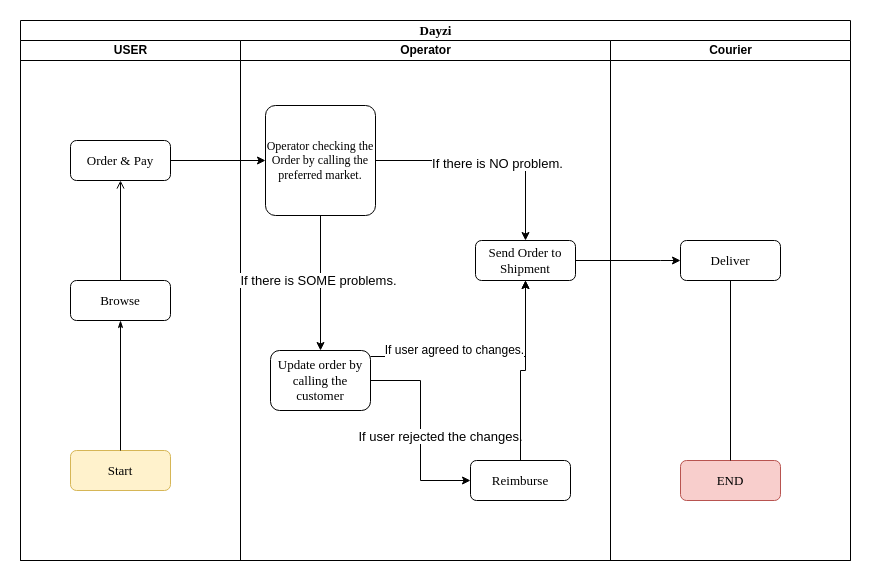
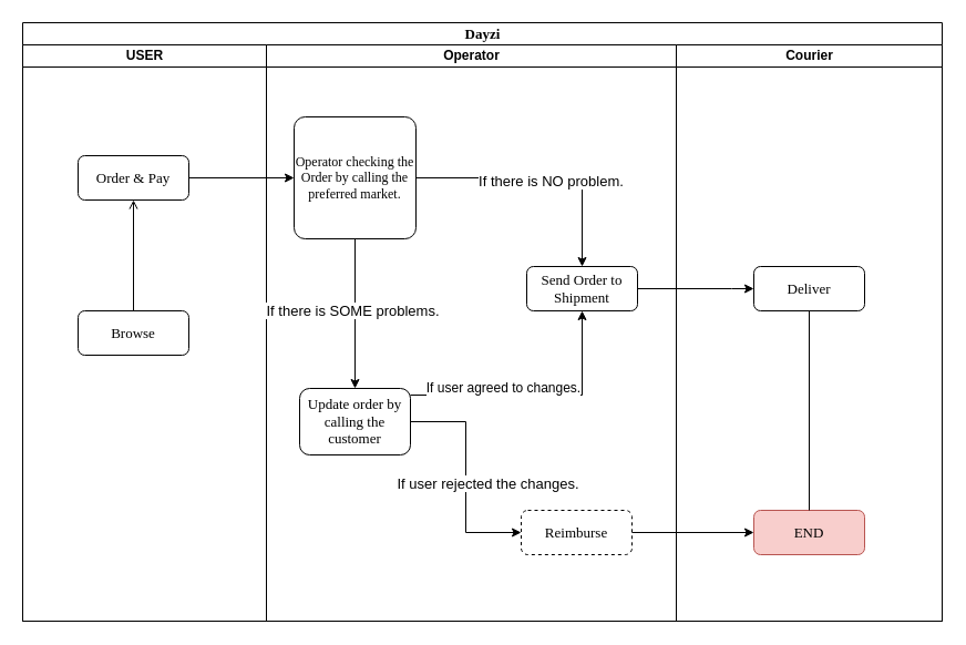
- <mxCell id="7" style="edgeStyle=orthogonalEdgeStyle;rounded=1;html=1;labelBackgroundColor=none;startArrow=none;startFill=0;startSize=5;endArrow=classicThin;endFill=1;endSize=5;jettySize=auto;orthogonalLoop=1;strokeColor=#000000;strokeWidth=1;fontFamily=Verdana;fontSize=8;fontColor=#000000;" edge="1" parent="4" source="5" target="6"><mxGeometry relative="1" as="geometry" /></mxCell>
- <mxCell id="28" style="edgeStyle=orthogonalEdgeStyle;rounded=0;orthogonalLoop=1;jettySize=auto;html=1;" edge="1" parent="2" source="19" target="16"><mxGeometry relative="1" as="geometry" /></mxCell>
+ <mxCell id="28" style="edgeStyle=orthogonalEdgeStyle;rounded=0;orthogonalLoop=1;jettySize=auto;html=1;entryX=0;entryY=0.5;entryDx=0;entryDy=0;" edge="1" parent="2" source="19" target="24"><mxGeometry relative="1" as="geometry" /></mxCell>
- <mxCell id="5" value="Start" style="rounded=1;whiteSpace=wrap;html=1;shadow=0;labelBackgroundColor=none;strokeColor=#d6b656;strokeWidth=1;fillColor=#fff2cc;fontFamily=Verdana;fontSize=13;align=center;" vertex="1" parent="4"><mxGeometry x="50" y="410" width="100" height="40" as="geometry" /></mxCell>
- <mxCell id="19" value="&lt;span style=&quot;font-size: 13px&quot;&gt;Reimburse&lt;/span&gt;" style="rounded=1;whiteSpace=wrap;html=1;shadow=0;labelBackgroundColor=none;strokeColor=#000000;strokeWidth=1;fillColor=#ffffff;fontFamily=Verdana;fontSize=8;fontColor=#000000;align=center;" vertex="1" parent="10"><mxGeometry x="230" y="420" width="100" height="40" as="geometry" /></mxCell>
+ <mxCell id="19" value="&lt;span style=&quot;font-size: 13px&quot;&gt;Reimburse&lt;/span&gt;" style="rounded=1;whiteSpace=wrap;html=1;shadow=0;labelBackgroundColor=none;strokeColor=#000000;strokeWidth=1;fillColor=#ffffff;fontFamily=Verdana;fontSize=8;fontColor=#000000;align=center;dashed=1;" vertex="1" parent="10"><mxGeometry x="230" y="420" width="100" height="40" as="geometry" /></mxCell>
